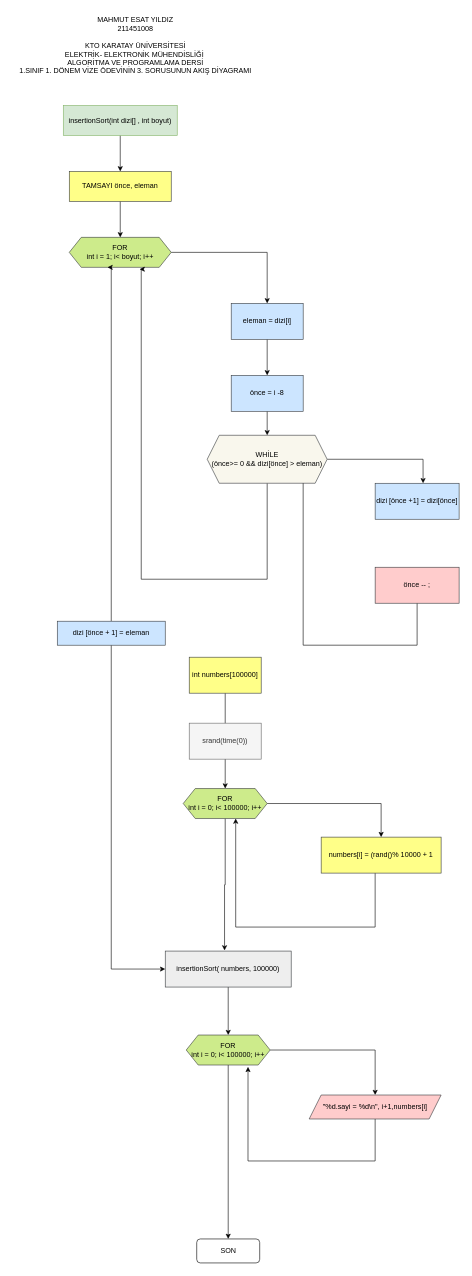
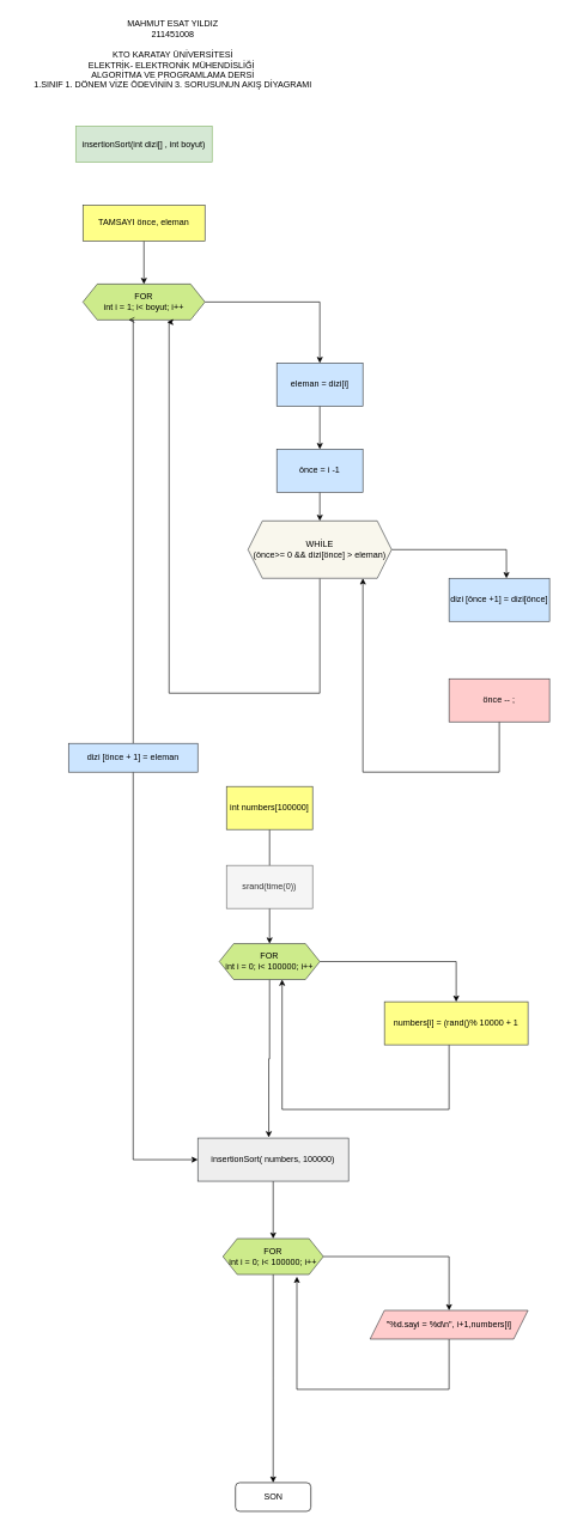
- <mxCell id="36" value="MAHMUT ESAT YILDIZ&lt;br&gt;211451008&lt;br&gt;&lt;br&gt;KTO KARATAY ÜNİVERSİTESİ&lt;br&gt;ELEKTRİK- ELEKTRONİK MÜHENDİSLİĞİ&amp;nbsp;&lt;br&gt;ALGORİTMA VE PROGRAMLAMA DERSİ&lt;br&gt;1.SINIF 1. DÖNEM VİZE ÖDEVİNİN 3. SORUSUNUN AKIŞ DİYAGRAMI" style="text;html=1;resizable=0;autosize=1;align=center;verticalAlign=middle;points=[];fillColor=none;strokeColor=none;rounded=0;" parent="1" vertex="1"><mxGeometry x="20" y="20" width="410" height="110" as="geometry" /></mxCell>
+ <mxCell id="36" value="MAHMUT ESAT YILDIZ&lt;br&gt;211451008&lt;br&gt;&lt;br&gt;KTO KARATAY ÜNİVERSİTESİ&lt;br&gt;ELEKTRİK- ELEKTRONİK MÜHENDİSLİĞİ&amp;nbsp;&lt;br&gt;ALGORİTMA VE PROGRAMLAMA DERSİ&lt;br&gt;1.SINIF 1. DÖNEM VİZE ÖDEVİNİN 3. SORUSUNUN AKIŞ DİYAGRAMI" style="text;html=1;resizable=0;autosize=1;align=center;verticalAlign=middle;points=[];fillColor=none;strokeColor=none;rounded=0;" parent="1" vertex="1"><mxGeometry x="35" y="20" width="410" height="110" as="geometry" /></mxCell>
- <mxCell id="2" style="edgeStyle=orthogonalEdgeStyle;rounded=0;orthogonalLoop=1;jettySize=auto;html=1;entryX=0.5;entryY=0;entryDx=0;entryDy=0;" parent="1" source="3" target="5" edge="1"><mxGeometry relative="1" as="geometry" /></mxCell>
- <mxCell id="18" style="edgeStyle=orthogonalEdgeStyle;rounded=0;orthogonalLoop=1;jettySize=auto;html=1;entryX=0.375;entryY=1;entryDx=0;entryDy=0;" parent="1" source="20" target="7" edge="1"><mxGeometry relative="1" as="geometry"><Array as="points"><mxPoint x="185" y="445" /></Array></mxGeometry></mxCell>
+ <mxCell id="18" style="edgeStyle=orthogonalEdgeStyle;rounded=0;orthogonalLoop=1;jettySize=auto;html=1;entryX=0.375;entryY=1;entryDx=0;entryDy=0;endArrow=open;" parent="1" source="20" target="7" edge="1"><mxGeometry relative="1" as="geometry"><Array as="points"><mxPoint x="185" y="445" /></Array></mxGeometry></mxCell>
- <mxCell id="11" value="önce = i -8" style="rounded=0;whiteSpace=wrap;html=1;fillColor=#cce5ff;strokeColor=#36393d;" parent="1" vertex="1"><mxGeometry x="385" y="625" width="120" height="60" as="geometry" /></mxCell>
+ <mxCell id="11" value="önce = i -1" style="rounded=0;whiteSpace=wrap;html=1;fillColor=#cce5ff;strokeColor=#36393d;" parent="1" vertex="1"><mxGeometry x="385" y="625" width="120" height="60" as="geometry" /></mxCell>
- <mxCell id="16" style="edgeStyle=orthogonalEdgeStyle;rounded=0;orthogonalLoop=1;jettySize=auto;html=1;entryX=0.8;entryY=1;entryDx=0;entryDy=0;entryPerimeter=0;endArrow=none;" parent="1" source="17" target="14" edge="1"><mxGeometry relative="1" as="geometry"><mxPoint x="505" y="1065" as="targetPoint" /><Array as="points"><mxPoint x="695" y="1075" /><mxPoint x="505" y="1075" /></Array></mxGeometry></mxCell>
+ <mxCell id="16" style="edgeStyle=orthogonalEdgeStyle;rounded=0;orthogonalLoop=1;jettySize=auto;html=1;entryX=0.8;entryY=1;entryDx=0;entryDy=0;entryPerimeter=0;" parent="1" source="17" target="14" edge="1"><mxGeometry relative="1" as="geometry"><mxPoint x="505" y="1065" as="targetPoint" /><Array as="points"><mxPoint x="695" y="1075" /><mxPoint x="505" y="1075" /></Array></mxGeometry></mxCell>
